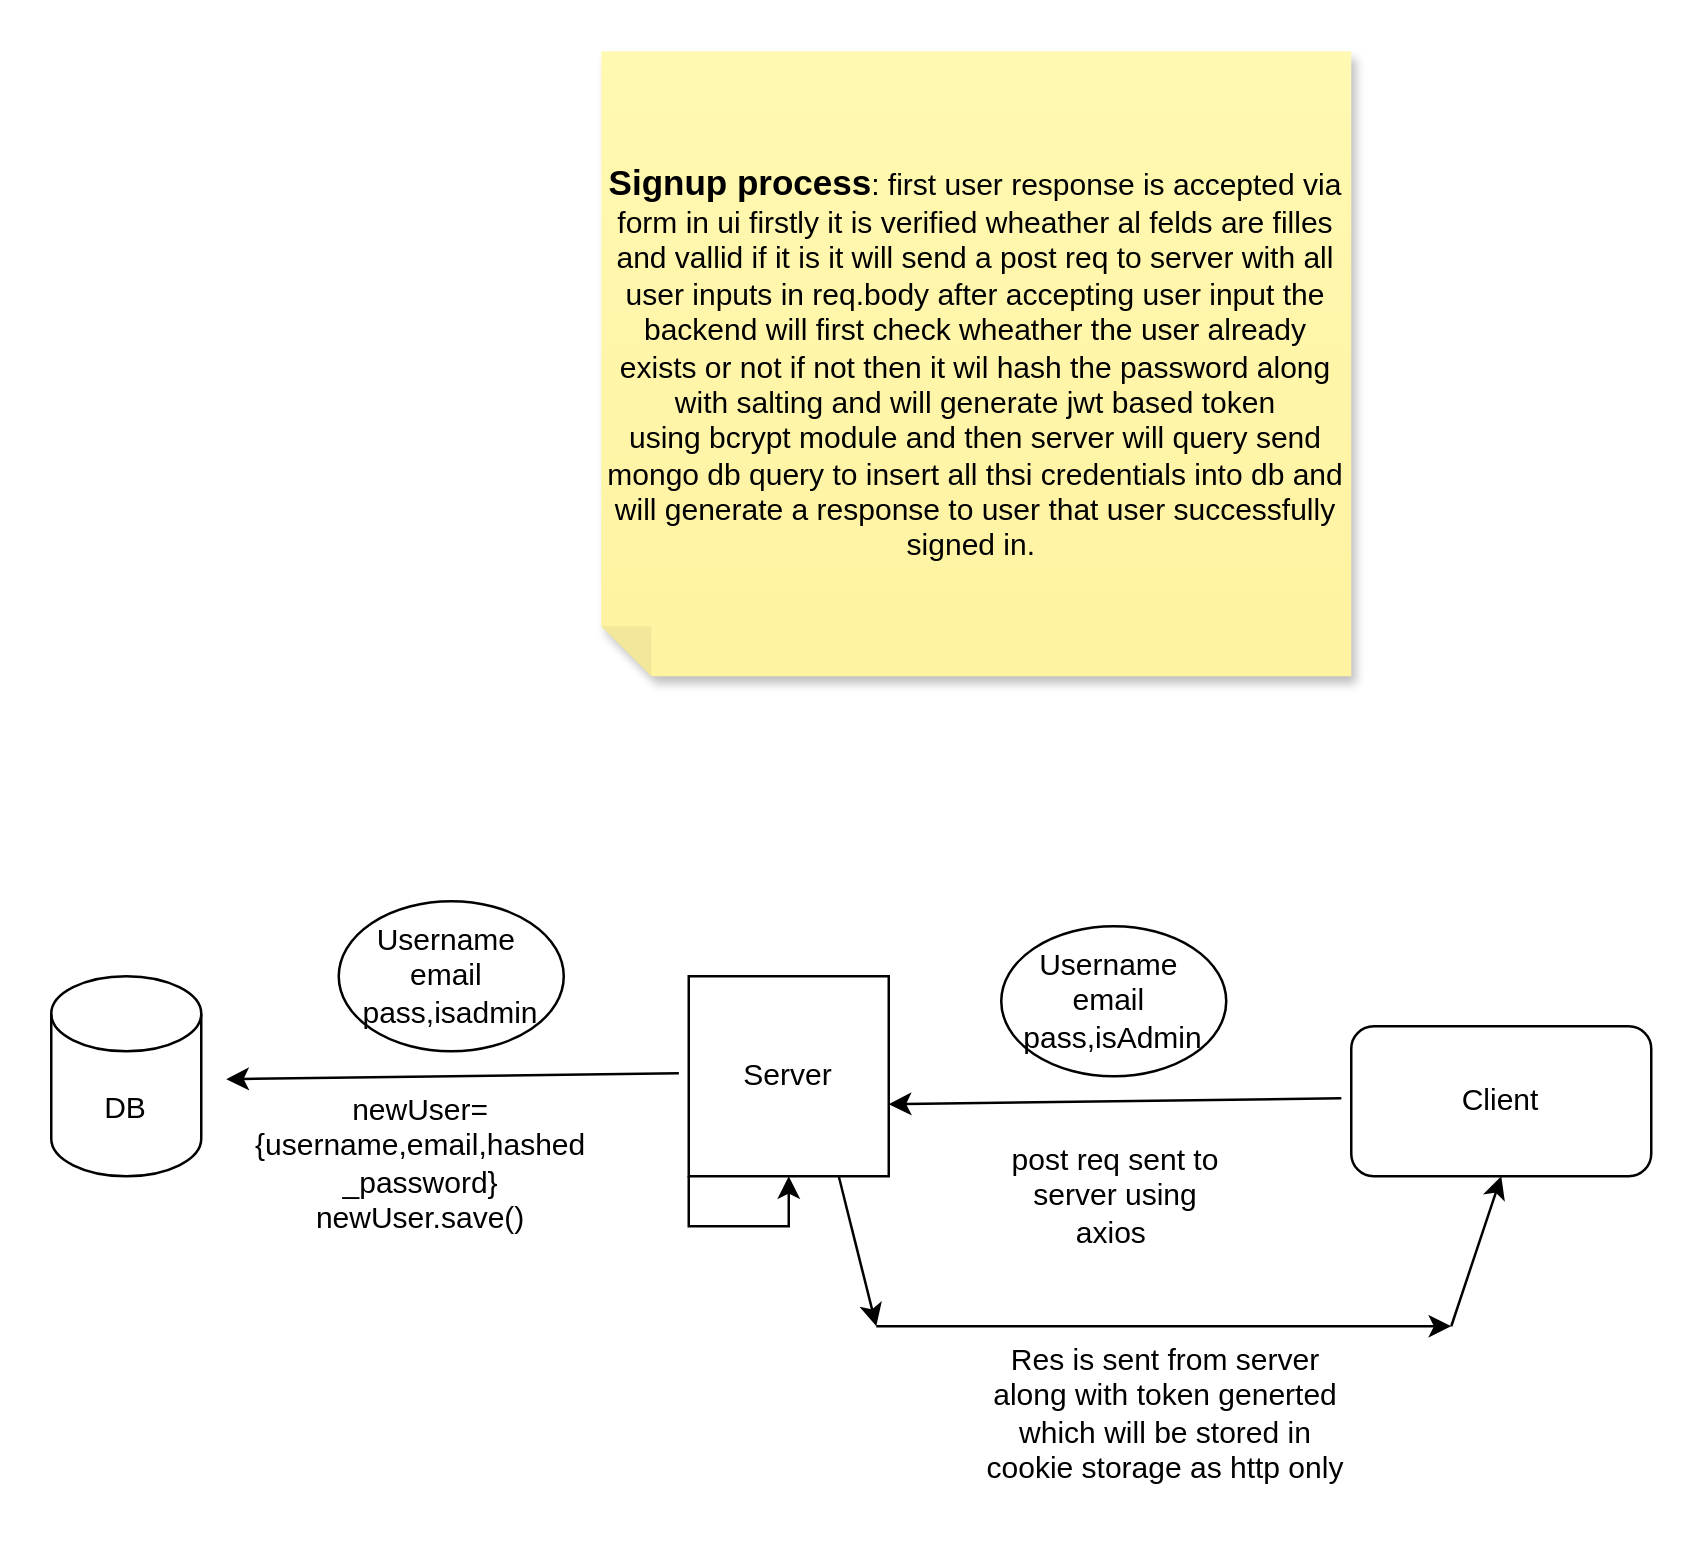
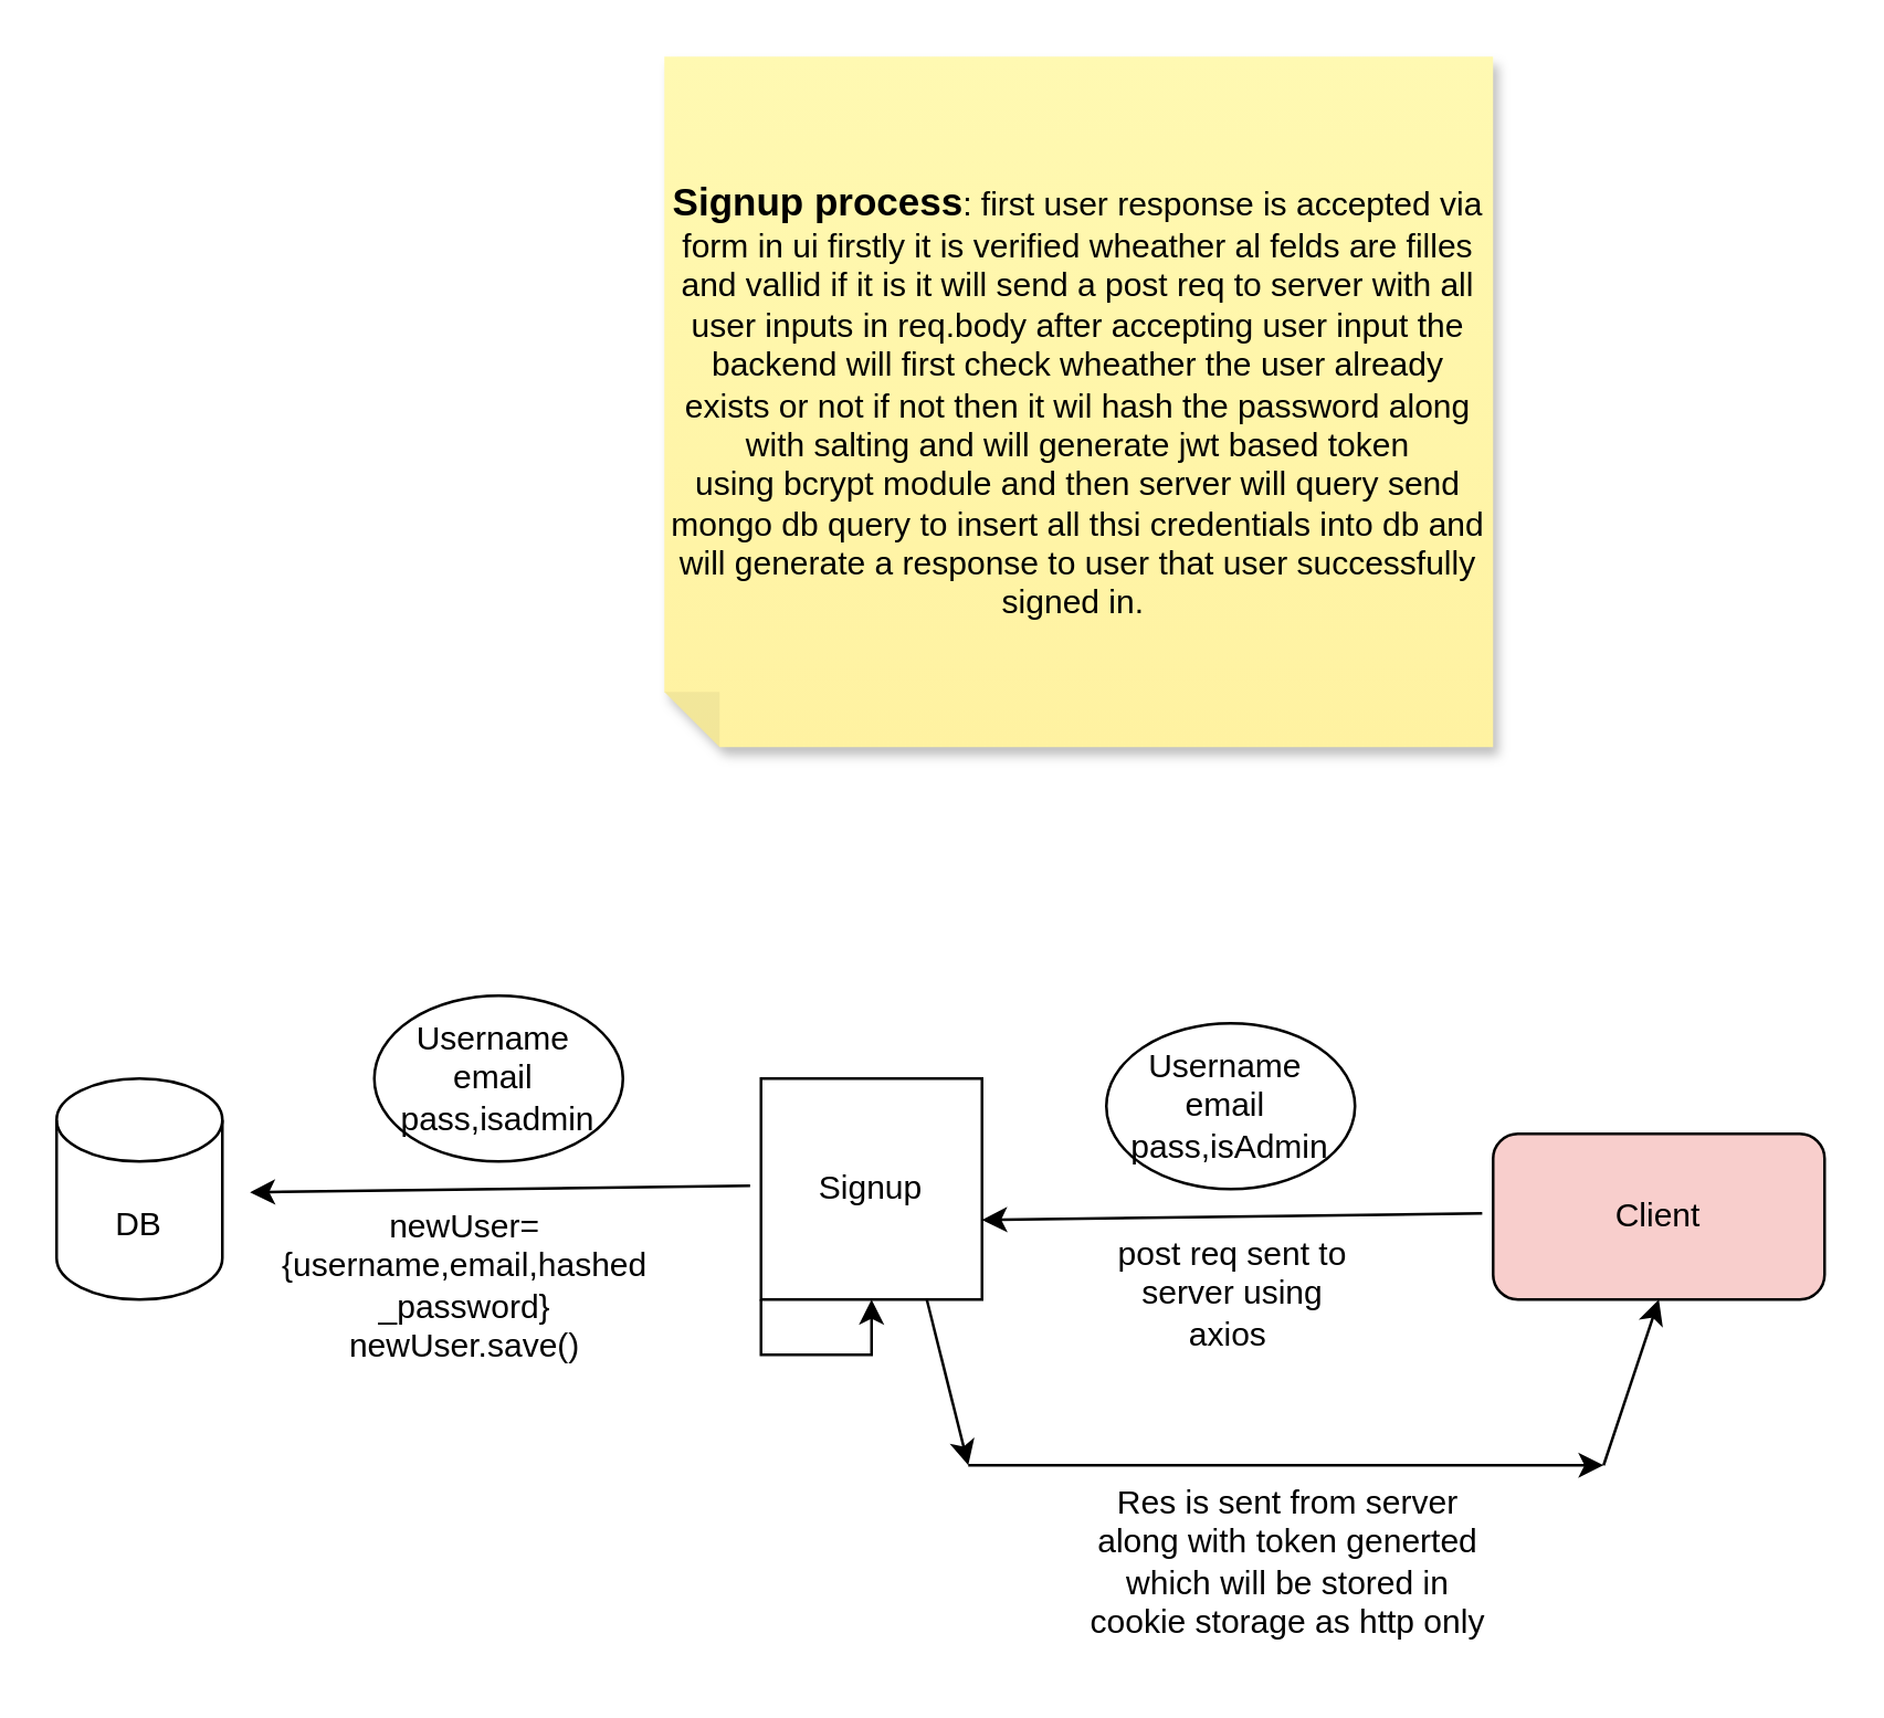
- <mxCell id="2" value="Server" style="whiteSpace=wrap;html=1;aspect=fixed;" vertex="1" parent="1"><mxGeometry x="275" y="390" width="80" height="80" as="geometry" /></mxCell>
+ <mxCell id="2" value="Signup" style="whiteSpace=wrap;html=1;aspect=fixed;" vertex="1" parent="1"><mxGeometry x="275" y="390" width="80" height="80" as="geometry" /></mxCell>
- <mxCell id="4" value="Client" style="rounded=1;whiteSpace=wrap;html=1;" vertex="1" parent="1"><mxGeometry x="540" y="410" width="120" height="60" as="geometry" /></mxCell>
+ <mxCell id="4" value="Client" style="rounded=1;whiteSpace=wrap;html=1;fillColor=#f8cecc;" vertex="1" parent="1"><mxGeometry x="540" y="410" width="120" height="60" as="geometry" /></mxCell>
- <mxCell id="9" value="&lt;div style=&quot;text-align: center;&quot;&gt;post req sent to server using axios&amp;nbsp;&lt;/div&gt;" style="text;whiteSpace=wrap;html=1;" vertex="1" parent="1"><mxGeometry x="400" y="450" width="90" height="70" as="geometry" /></mxCell>
+ <mxCell id="9" value="&lt;div style=&quot;text-align: center;&quot;&gt;post req sent to server using axios&amp;nbsp;&lt;/div&gt;" style="text;whiteSpace=wrap;html=1;" vertex="1" parent="1"><mxGeometry x="400" y="440" width="90" height="70" as="geometry" /></mxCell>
